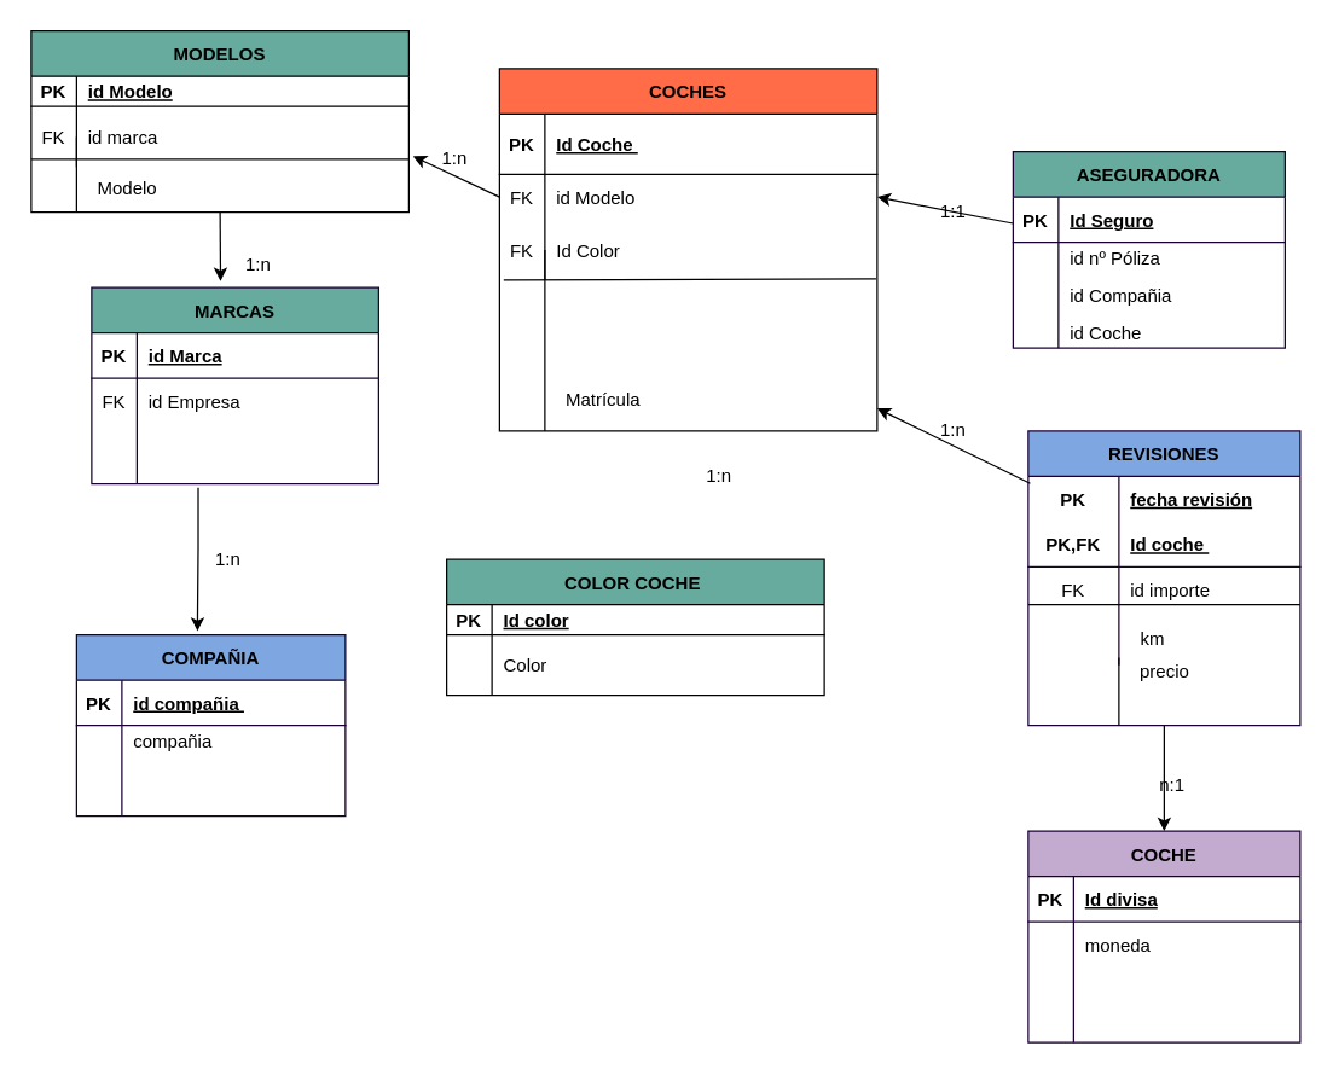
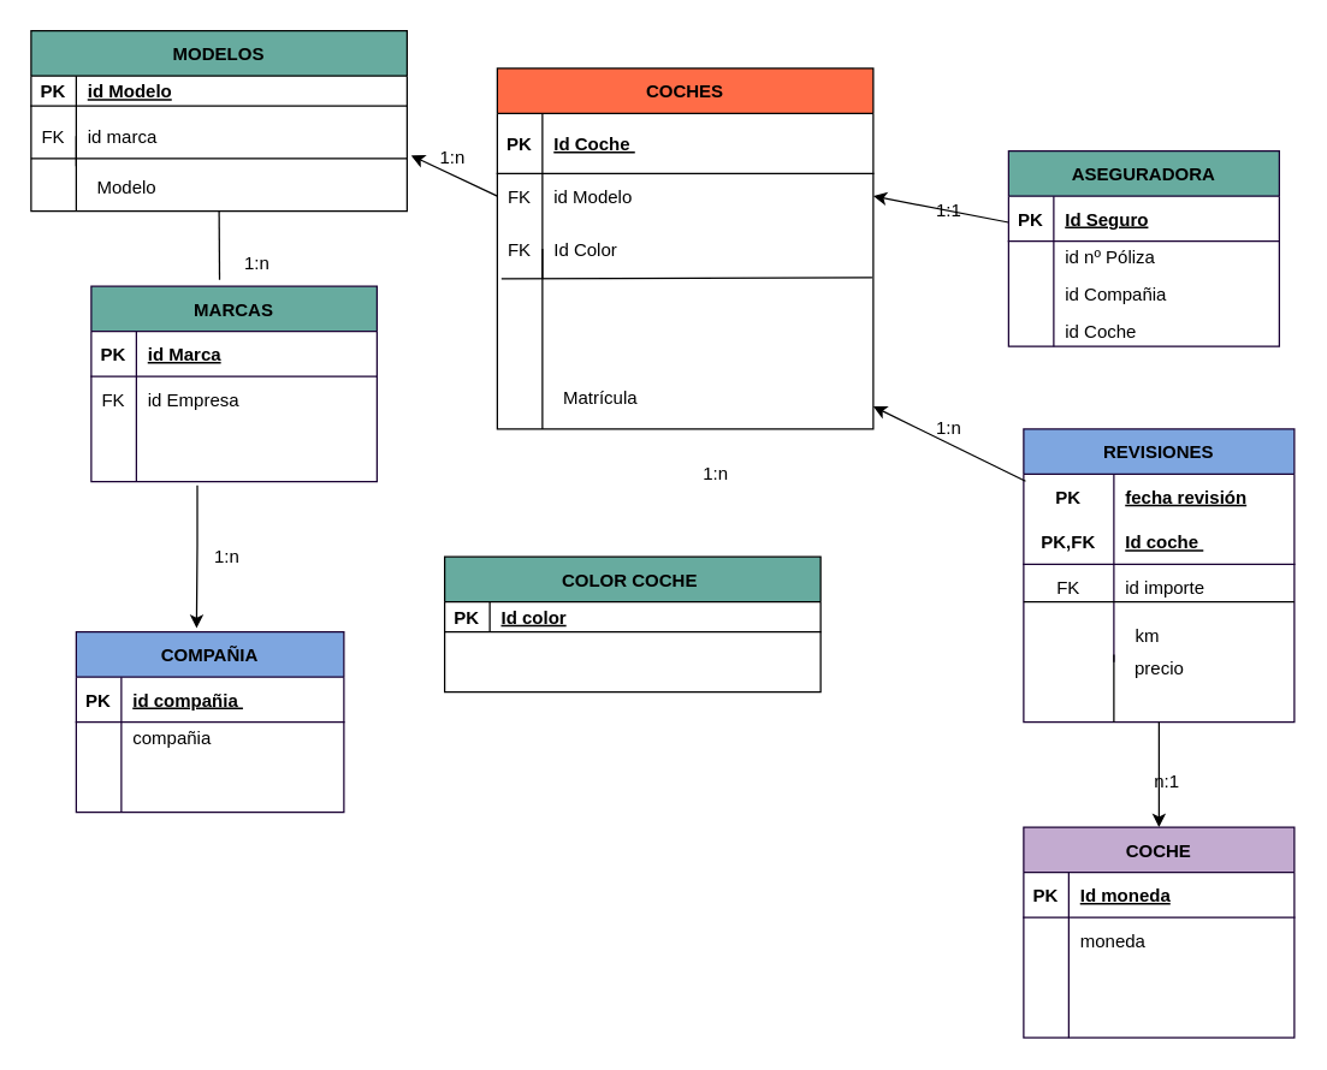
- <mxCell id="13" style="edgeStyle=none;rounded=0;orthogonalLoop=1;jettySize=auto;html=1;exitX=0.5;exitY=1;exitDx=0;exitDy=0;entryX=0.449;entryY=-0.033;entryDx=0;entryDy=0;entryPerimeter=0;" edge="1" parent="1" source="14" target="47"><mxGeometry relative="1" as="geometry" /></mxCell>
+ <mxCell id="13" style="edgeStyle=none;rounded=0;orthogonalLoop=1;jettySize=auto;html=1;exitX=0.5;exitY=1;exitDx=0;exitDy=0;entryX=0.449;entryY=-0.033;entryDx=0;entryDy=0;entryPerimeter=0;endArrow=none;" edge="1" parent="1" source="14" target="47"><mxGeometry relative="1" as="geometry" /></mxCell>
- <mxCell id="27" value="Color " style="shape=partialRectangle;overflow=hidden;connectable=0;fillColor=none;top=0;left=0;bottom=0;right=0;align=left;spacingLeft=6;" vertex="1" parent="25"><mxGeometry x="30" width="220" height="40" as="geometry"><mxRectangle width="220" height="40" as="alternateBounds" /></mxGeometry></mxCell>
- <mxCell id="102" value="Id divisa" style="shape=partialRectangle;connectable=0;fillColor=none;top=0;left=0;bottom=0;right=0;align=left;spacingLeft=6;fontStyle=5;overflow=hidden;strokeColor=#190033;" vertex="1" parent="100"><mxGeometry x="30" width="150" height="30" as="geometry"><mxRectangle width="150" height="30" as="alternateBounds" /></mxGeometry></mxCell>
+ <mxCell id="102" value="Id moneda" style="shape=partialRectangle;connectable=0;fillColor=none;top=0;left=0;bottom=0;right=0;align=left;spacingLeft=6;fontStyle=5;overflow=hidden;strokeColor=#190033;" vertex="1" parent="100"><mxGeometry x="30" width="150" height="30" as="geometry"><mxRectangle width="150" height="30" as="alternateBounds" /></mxGeometry></mxCell>
